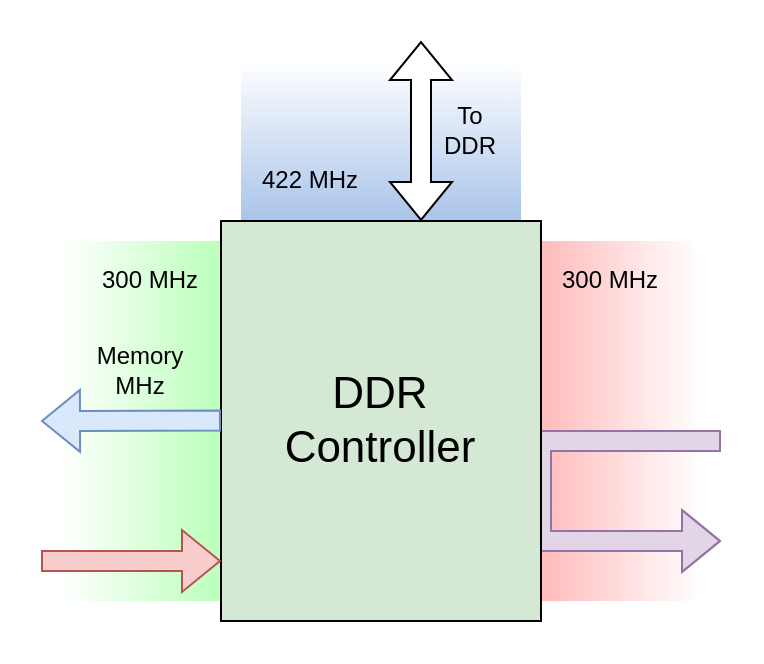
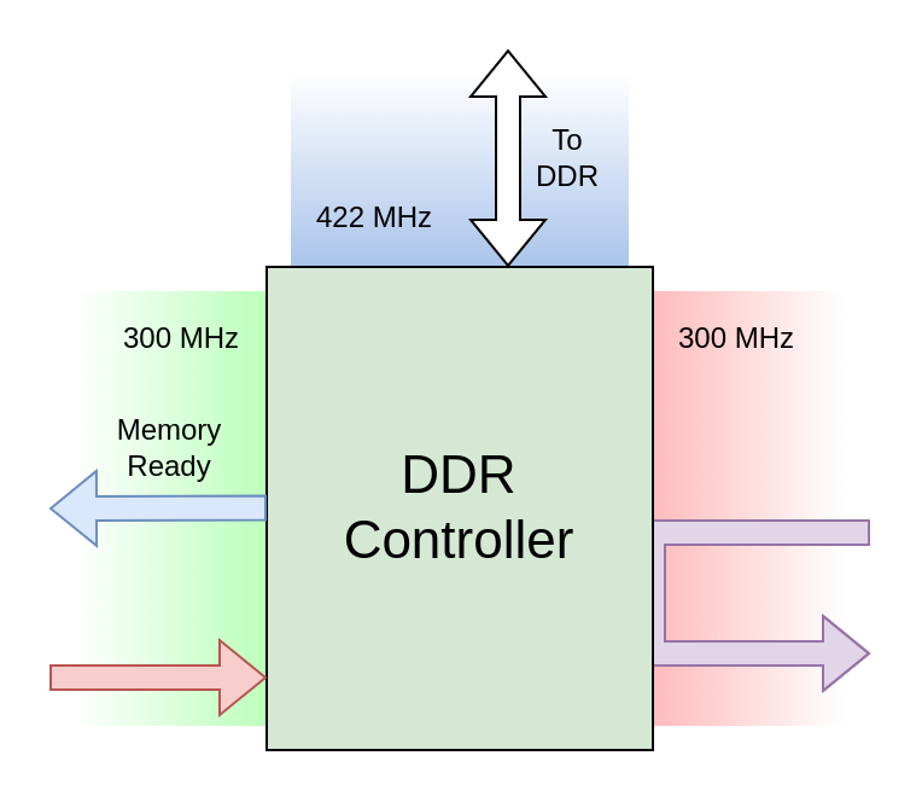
- <mxCell id="12" value="Memory MHz" style="text;html=1;strokeColor=none;fillColor=none;align=center;verticalAlign=middle;whiteSpace=wrap;rounded=0;" vertex="1" parent="1"><mxGeometry x="40" y="170" width="60" height="30" as="geometry" /></mxCell>
+ <mxCell id="12" value="Memory Ready" style="text;html=1;strokeColor=none;fillColor=none;align=center;verticalAlign=middle;whiteSpace=wrap;rounded=0;" vertex="1" parent="1"><mxGeometry x="40" y="170" width="60" height="30" as="geometry" /></mxCell>
